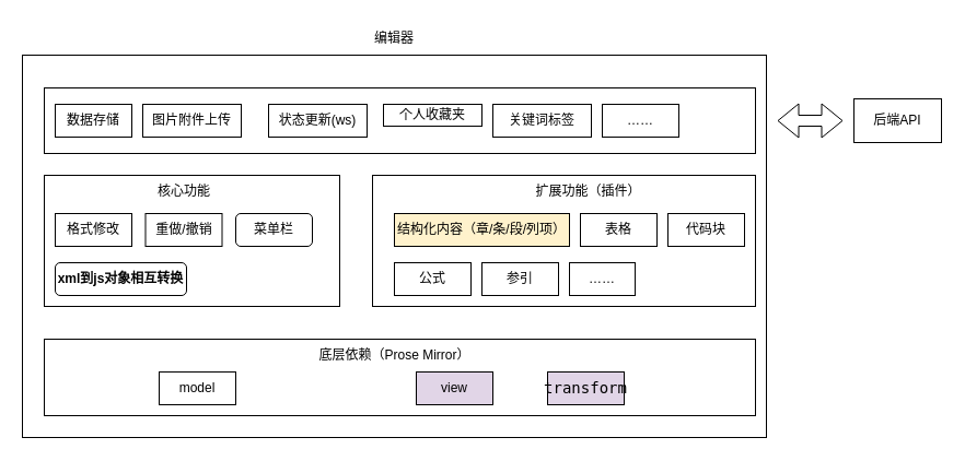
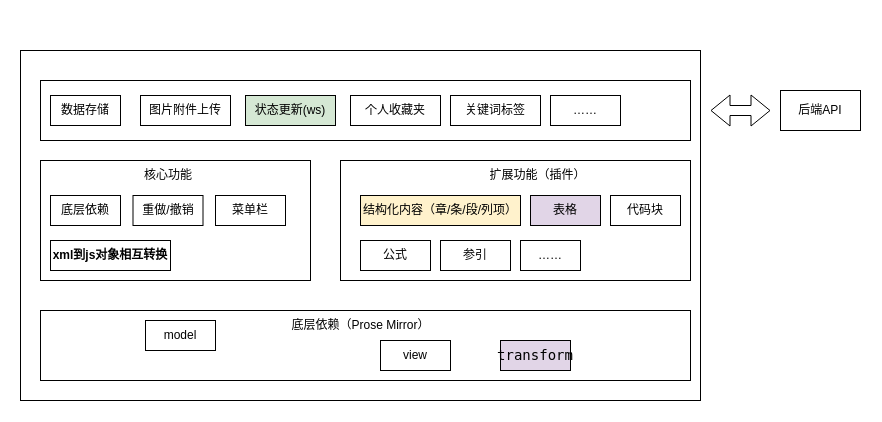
- <mxCell id="3" value="编辑器" style="text;html=1;strokeColor=none;fillColor=none;align=center;verticalAlign=middle;whiteSpace=wrap;rounded=0;" vertex="1" parent="1"><mxGeometry x="330" y="20" width="60" height="30" as="geometry" /></mxCell>
- <mxCell id="28" value="个人收藏夹" style="rounded=0;whiteSpace=wrap;html=1;" vertex="1" parent="1"><mxGeometry x="350" y="95" width="90" height="20" as="geometry" /></mxCell>
+ <mxCell id="28" value="个人收藏夹" style="rounded=0;whiteSpace=wrap;html=1;" vertex="1" parent="1"><mxGeometry x="350" y="95" width="90" height="30" as="geometry" /></mxCell>
- <mxCell id="26" value="图片附件上传" style="rounded=0;whiteSpace=wrap;html=1;" vertex="1" parent="1"><mxGeometry x="130" y="95" width="90" height="30" as="geometry" /></mxCell>
+ <mxCell id="26" value="图片附件上传" style="rounded=0;whiteSpace=wrap;html=1;" vertex="1" parent="1"><mxGeometry x="140" y="95" width="90" height="30" as="geometry" /></mxCell>
- <mxCell id="27" value="状态更新(ws)" style="rounded=0;whiteSpace=wrap;html=1;" vertex="1" parent="1"><mxGeometry x="245" y="95" width="90" height="30" as="geometry" /></mxCell>
+ <mxCell id="27" value="状态更新(ws)" style="rounded=0;whiteSpace=wrap;html=1;fillColor=#d5e8d4;" vertex="1" parent="1"><mxGeometry x="245" y="95" width="90" height="30" as="geometry" /></mxCell>
- <mxCell id="10" value="格式修改" style="rounded=0;whiteSpace=wrap;html=1;" vertex="1" parent="1"><mxGeometry x="50" y="195" width="70" height="30" as="geometry" /></mxCell>
+ <mxCell id="10" value="底层依赖" style="rounded=0;whiteSpace=wrap;html=1;" vertex="1" parent="1"><mxGeometry x="50" y="195" width="70" height="30" as="geometry" /></mxCell>
- <mxCell id="13" value="菜单栏" style="whiteSpace=wrap;html=1;rounded=1;" vertex="1" parent="1"><mxGeometry x="215" y="195" width="70" height="30" as="geometry" /></mxCell>
+ <mxCell id="13" value="菜单栏" style="rounded=0;whiteSpace=wrap;html=1;" vertex="1" parent="1"><mxGeometry x="215" y="195" width="70" height="30" as="geometry" /></mxCell>
- <mxCell id="16" value="表格" style="rounded=0;whiteSpace=wrap;html=1;" vertex="1" parent="1"><mxGeometry x="530" y="195" width="70" height="30" as="geometry" /></mxCell>
+ <mxCell id="16" value="表格" style="rounded=0;whiteSpace=wrap;html=1;fillColor=#e1d5e7;" vertex="1" parent="1"><mxGeometry x="530" y="195" width="70" height="30" as="geometry" /></mxCell>
- <mxCell id="18" value="&lt;b&gt;xml到js对象相互转换&lt;/b&gt;" style="whiteSpace=wrap;html=1;rounded=1;" vertex="1" parent="1"><mxGeometry x="50" y="240" width="120" height="30" as="geometry" /></mxCell>
+ <mxCell id="18" value="&lt;b&gt;xml到js对象相互转换&lt;/b&gt;" style="rounded=0;whiteSpace=wrap;html=1;" vertex="1" parent="1"><mxGeometry x="50" y="240" width="120" height="30" as="geometry" /></mxCell>
- <mxCell id="6" value="model" style="rounded=0;whiteSpace=wrap;html=1;" vertex="1" parent="1"><mxGeometry x="145" y="340" width="70" height="30" as="geometry" /></mxCell>
+ <mxCell id="6" value="model" style="rounded=0;whiteSpace=wrap;html=1;" vertex="1" parent="1"><mxGeometry x="145" y="320" width="70" height="30" as="geometry" /></mxCell>
- <mxCell id="7" value="view" style="rounded=0;whiteSpace=wrap;html=1;fillColor=#e1d5e7;" vertex="1" parent="1"><mxGeometry x="380" y="340" width="70" height="30" as="geometry" /></mxCell>
+ <mxCell id="7" value="view" style="rounded=0;whiteSpace=wrap;html=1;" vertex="1" parent="1"><mxGeometry x="380" y="340" width="70" height="30" as="geometry" /></mxCell>
